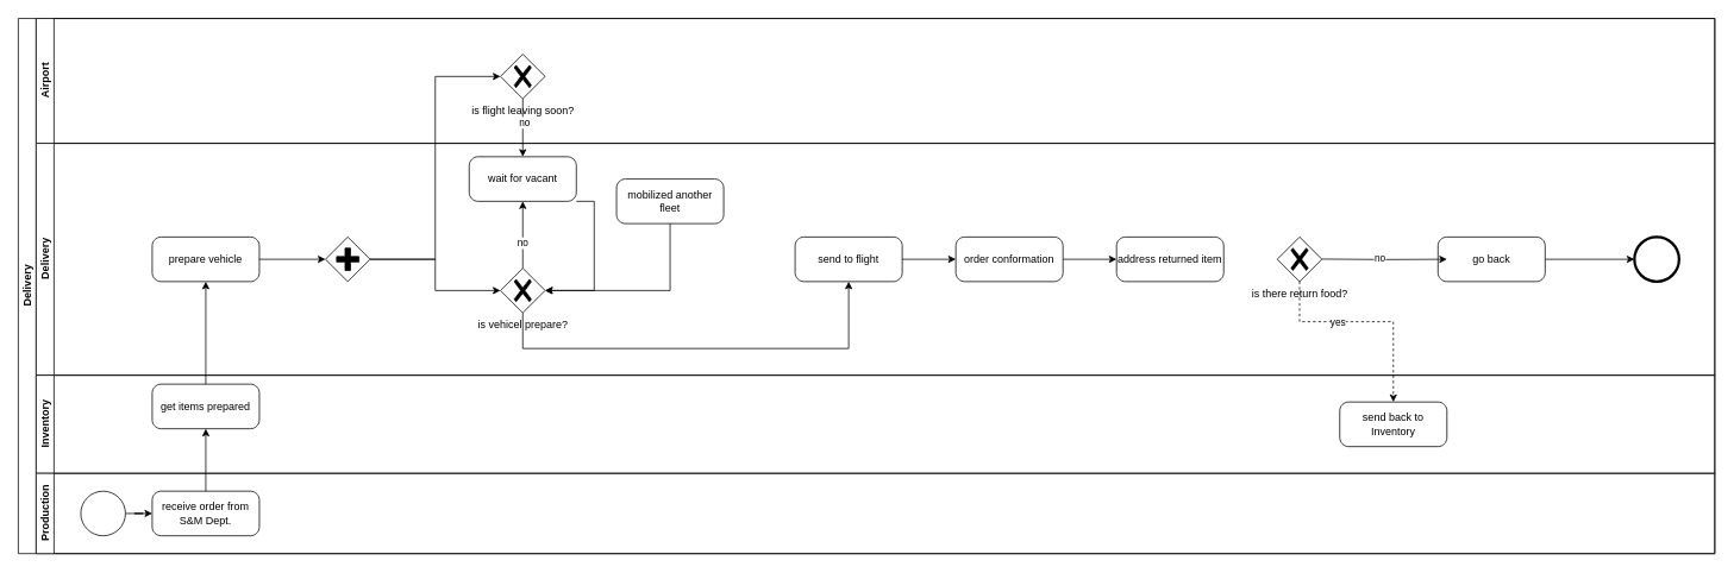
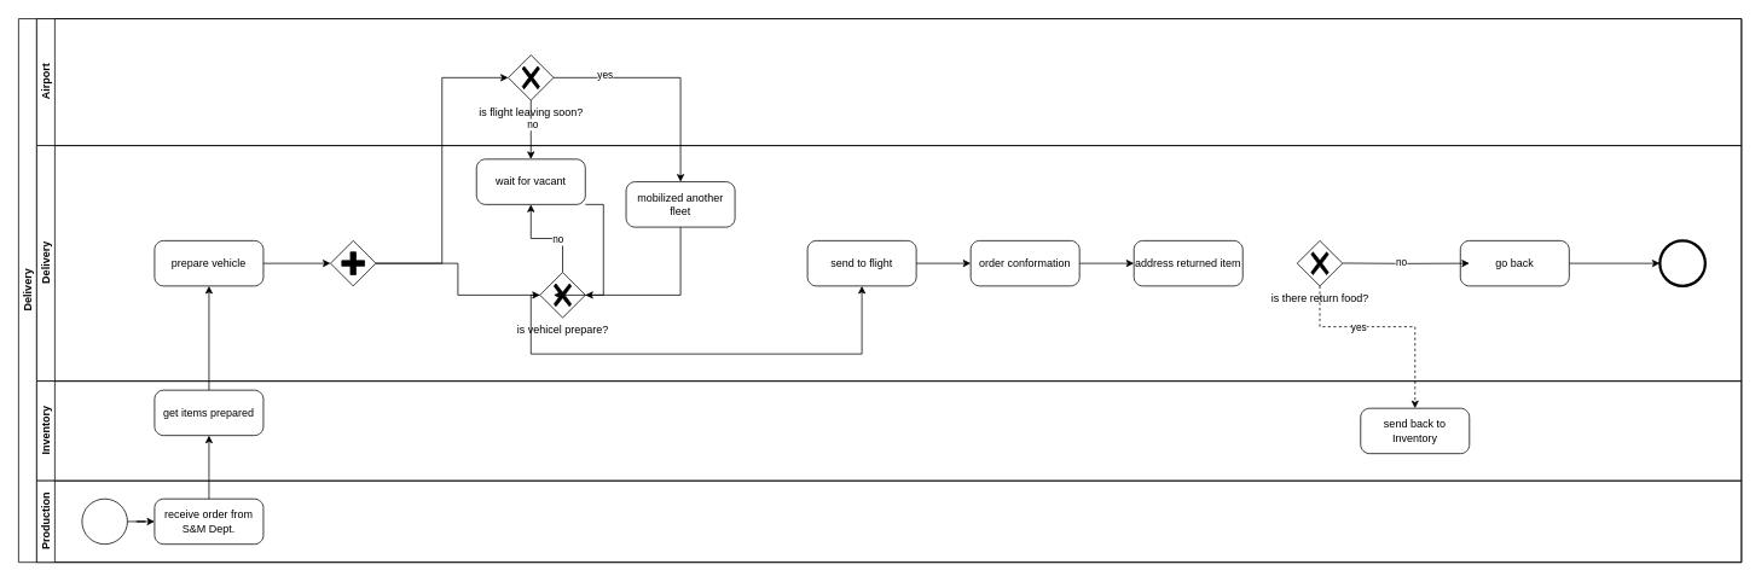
+ <mxCell id="41" style="edgeStyle=orthogonalEdgeStyle;rounded=0;orthogonalLoop=1;jettySize=auto;html=1;" edge="1" parent="2" source="4" target="15"><mxGeometry relative="1" as="geometry" /></mxCell>
+ <mxCell id="42" value="yes" style="edgeLabel;html=1;align=center;verticalAlign=middle;resizable=0;points=[];" vertex="1" connectable="0" parent="41"><mxGeometry x="-0.557" y="3" relative="1" as="geometry"><mxPoint as="offset" /></mxGeometry></mxCell>
- <mxCell id="9" value="is vehicel prepare?" style="points=[[0.25,0.25,0],[0.5,0,0],[0.75,0.25,0],[1,0.5,0],[0.75,0.75,0],[0.5,1,0],[0.25,0.75,0],[0,0.5,0]];shape=mxgraph.bpmn.gateway2;html=1;verticalLabelPosition=bottom;labelBackgroundColor=#ffffff;verticalAlign=top;align=center;perimeter=rhombusPerimeter;outlineConnect=0;outline=none;symbol=none;gwType=exclusive;" vertex="1" parent="5"><mxGeometry x="520" y="140" width="50" height="50" as="geometry" /></mxCell>
+ <mxCell id="9" value="is vehicel prepare?" style="points=[[0.25,0.25,0],[0.5,0,0],[0.75,0.25,0],[1,0.5,0],[0.75,0.75,0],[0.5,1,0],[0.25,0.75,0],[0,0.5,0]];shape=mxgraph.bpmn.gateway2;html=1;verticalLabelPosition=bottom;labelBackgroundColor=#ffffff;verticalAlign=top;align=center;perimeter=rhombusPerimeter;outlineConnect=0;outline=none;symbol=none;gwType=exclusive;" vertex="1" parent="5"><mxGeometry x="555" y="140" width="50" height="50" as="geometry" /></mxCell>
